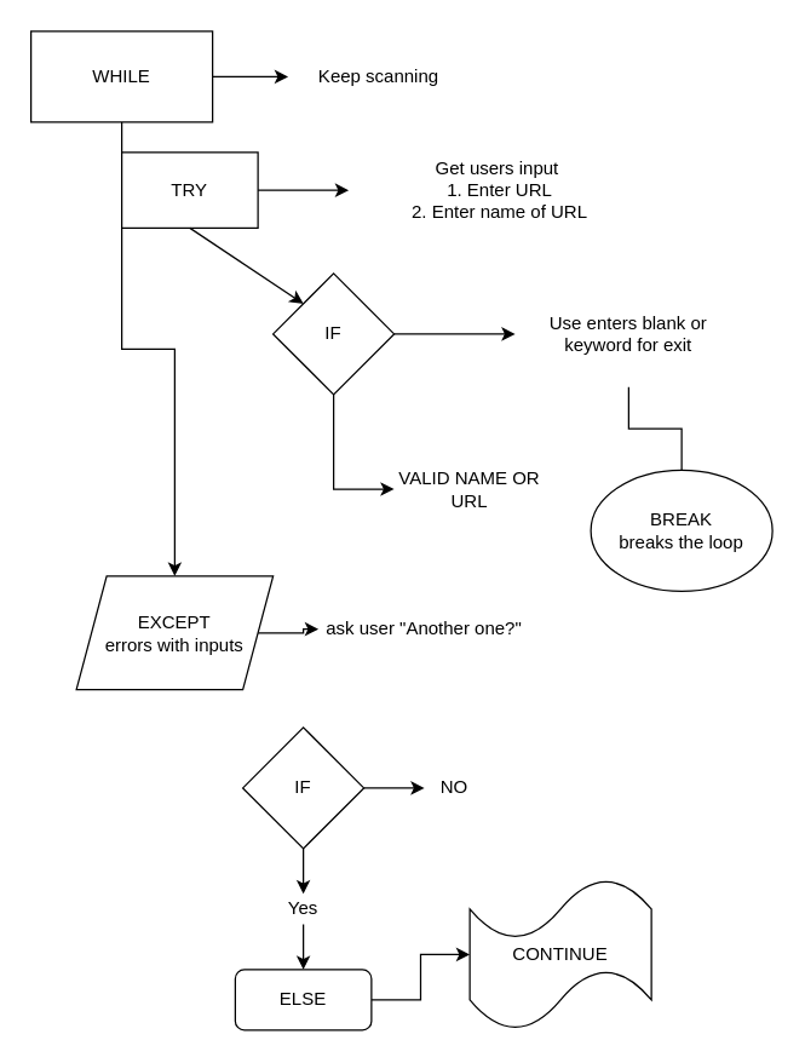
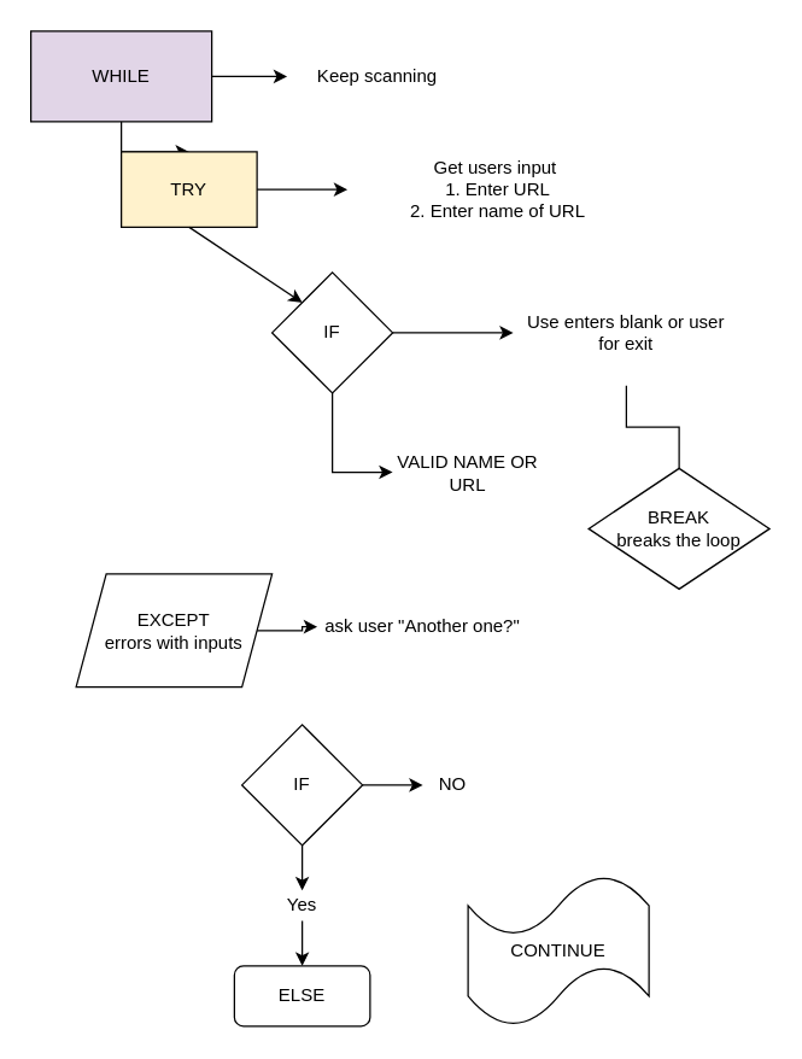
- <mxCell id="4" value="WHILE" style="rounded=0;whiteSpace=wrap;html=1;" vertex="1" parent="1"><mxGeometry x="20" y="20" width="120" height="60" as="geometry" /></mxCell>
+ <mxCell id="4" value="WHILE" style="rounded=0;whiteSpace=wrap;html=1;fillColor=#e1d5e7;" vertex="1" parent="1"><mxGeometry x="20" y="20" width="120" height="60" as="geometry" /></mxCell>
- <mxCell id="6" value="TRY" style="rounded=0;whiteSpace=wrap;html=1;" vertex="1" parent="1"><mxGeometry x="80" y="100" width="90" height="50" as="geometry" /></mxCell>
+ <mxCell id="6" value="TRY" style="rounded=0;whiteSpace=wrap;html=1;fillColor=#fff2cc;" vertex="1" parent="1"><mxGeometry x="80" y="100" width="90" height="50" as="geometry" /></mxCell>
- <mxCell id="13" value="Use enters blank or keyword for exit" style="text;html=1;strokeColor=none;fillColor=none;align=center;verticalAlign=middle;whiteSpace=wrap;rounded=0;" vertex="1" parent="1"><mxGeometry x="340" y="185" width="150" height="70" as="geometry" /></mxCell>
+ <mxCell id="13" value="Use enters blank or user for exit" style="text;html=1;strokeColor=none;fillColor=none;align=center;verticalAlign=middle;whiteSpace=wrap;rounded=0;" vertex="1" parent="1"><mxGeometry x="340" y="185" width="150" height="70" as="geometry" /></mxCell>
- <mxCell id="3" style="edgeStyle=orthogonalEdgeStyle;rounded=0;orthogonalLoop=1;jettySize=auto;html=1;" edge="1" parent="1" source="4" target="15"><mxGeometry relative="1" as="geometry" /></mxCell>
+ <mxCell id="3" style="edgeStyle=orthogonalEdgeStyle;rounded=0;orthogonalLoop=1;jettySize=auto;html=1;" edge="1" parent="1" source="4" target="6"><mxGeometry relative="1" as="geometry" /></mxCell>
- <mxCell id="16" value="VALID NAME OR URL" style="text;html=1;strokeColor=none;fillColor=none;align=center;verticalAlign=middle;whiteSpace=wrap;rounded=0;" vertex="1" parent="1"><mxGeometry x="260" y="300" width="100" height="45" as="geometry" /></mxCell>
+ <mxCell id="16" value="VALID NAME OR URL" style="text;html=1;strokeColor=none;fillColor=none;align=center;verticalAlign=middle;whiteSpace=wrap;rounded=0;" vertex="1" parent="1"><mxGeometry x="260" y="290" width="100" height="45" as="geometry" /></mxCell>
- <mxCell id="17" value="BREAK&lt;br&gt;breaks the loop" style="ellipse;whiteSpace=wrap;html=1;" vertex="1" parent="1"><mxGeometry x="390" y="310" width="120" height="80" as="geometry" /></mxCell>
+ <mxCell id="17" value="BREAK&lt;br&gt;breaks the loop" style="rhombus;whiteSpace=wrap;html=1;" vertex="1" parent="1"><mxGeometry x="390" y="310" width="120" height="80" as="geometry" /></mxCell>
- <mxCell id="24" style="edgeStyle=orthogonalEdgeStyle;rounded=0;orthogonalLoop=1;jettySize=auto;html=1;exitX=1;exitY=0.5;exitDx=0;exitDy=0;entryX=0;entryY=0.5;entryDx=0;entryDy=0;entryPerimeter=0;" edge="1" parent="1" source="25" target="26"><mxGeometry relative="1" as="geometry" /></mxCell>
